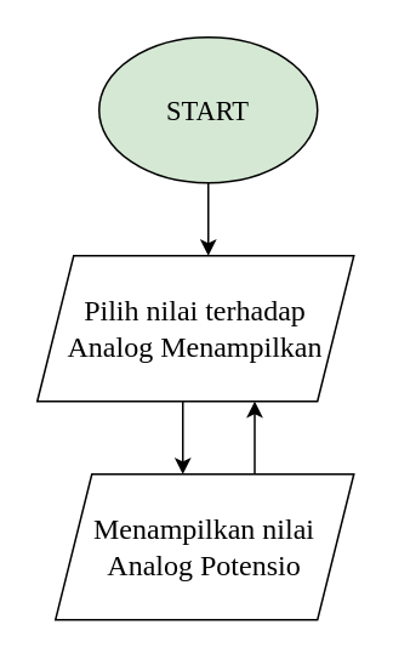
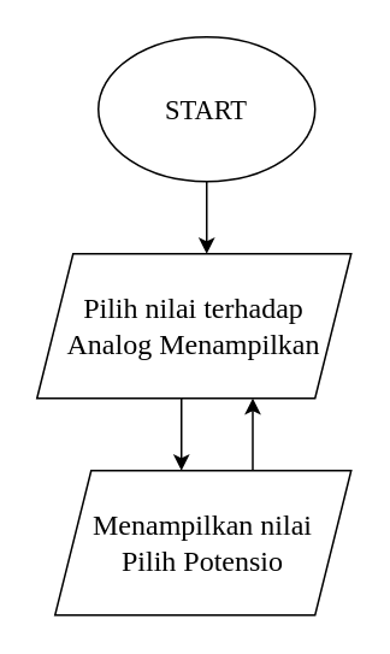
- <mxCell id="2" value="&lt;font style=&quot;font-size: 15px;&quot; face=&quot;Comic Sans MS&quot;&gt;START&lt;/font&gt;" style="ellipse;whiteSpace=wrap;html=1;fillColor=#d5e8d4;" vertex="1" parent="1"><mxGeometry x="54" y="20" width="120" height="80" as="geometry" /></mxCell>
+ <mxCell id="2" value="&lt;font style=&quot;font-size: 15px;&quot; face=&quot;Comic Sans MS&quot;&gt;START&lt;/font&gt;" style="ellipse;whiteSpace=wrap;html=1;" vertex="1" parent="1"><mxGeometry x="54" y="20" width="120" height="80" as="geometry" /></mxCell>
- <mxCell id="7" value="&lt;font size=&quot;3&quot; face=&quot;Comic Sans MS&quot;&gt;Menampilkan nilai&lt;/font&gt;&lt;div&gt;&lt;font size=&quot;3&quot; face=&quot;Comic Sans MS&quot;&gt;Analog Potensio&lt;/font&gt;&lt;/div&gt;" style="shape=parallelogram;perimeter=parallelogramPerimeter;whiteSpace=wrap;html=1;fixedSize=1;" vertex="1" parent="1"><mxGeometry x="30" y="260" width="164" height="80" as="geometry" /></mxCell>
+ <mxCell id="7" value="&lt;font size=&quot;3&quot; face=&quot;Comic Sans MS&quot;&gt;Menampilkan nilai&lt;/font&gt;&lt;div&gt;&lt;font size=&quot;3&quot; face=&quot;Comic Sans MS&quot;&gt;Pilih Potensio&lt;/font&gt;&lt;/div&gt;" style="shape=parallelogram;perimeter=parallelogramPerimeter;whiteSpace=wrap;html=1;fixedSize=1;" vertex="1" parent="1"><mxGeometry x="30" y="260" width="164" height="80" as="geometry" /></mxCell>
